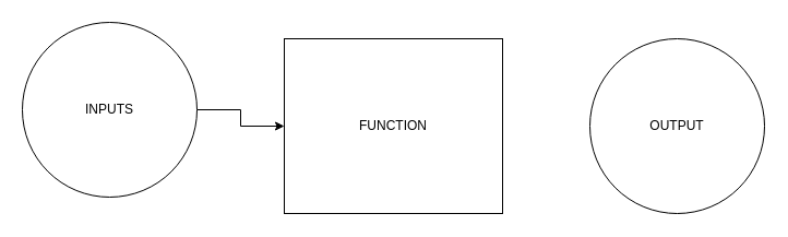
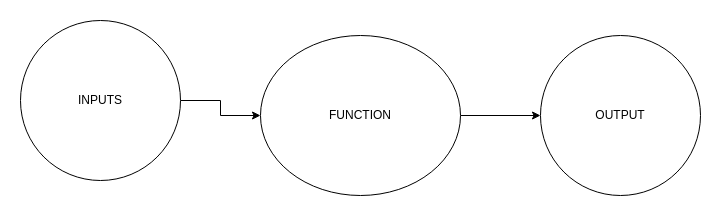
- <mxCell id="3" value="FUNCTION" style="rounded=0;whiteSpace=wrap;html=1;" vertex="1" parent="1"><mxGeometry x="260" y="35" width="200" height="160" as="geometry" /></mxCell>
+ <mxCell id="3" value="FUNCTION" style="ellipse;whiteSpace=wrap;html=1;" vertex="1" parent="1"><mxGeometry x="260" y="35" width="200" height="160" as="geometry" /></mxCell>
+ <mxCell id="2" style="edgeStyle=orthogonalEdgeStyle;rounded=0;orthogonalLoop=1;jettySize=auto;html=1;" edge="1" parent="1" source="3" target="6"><mxGeometry relative="1" as="geometry" /></mxCell>
